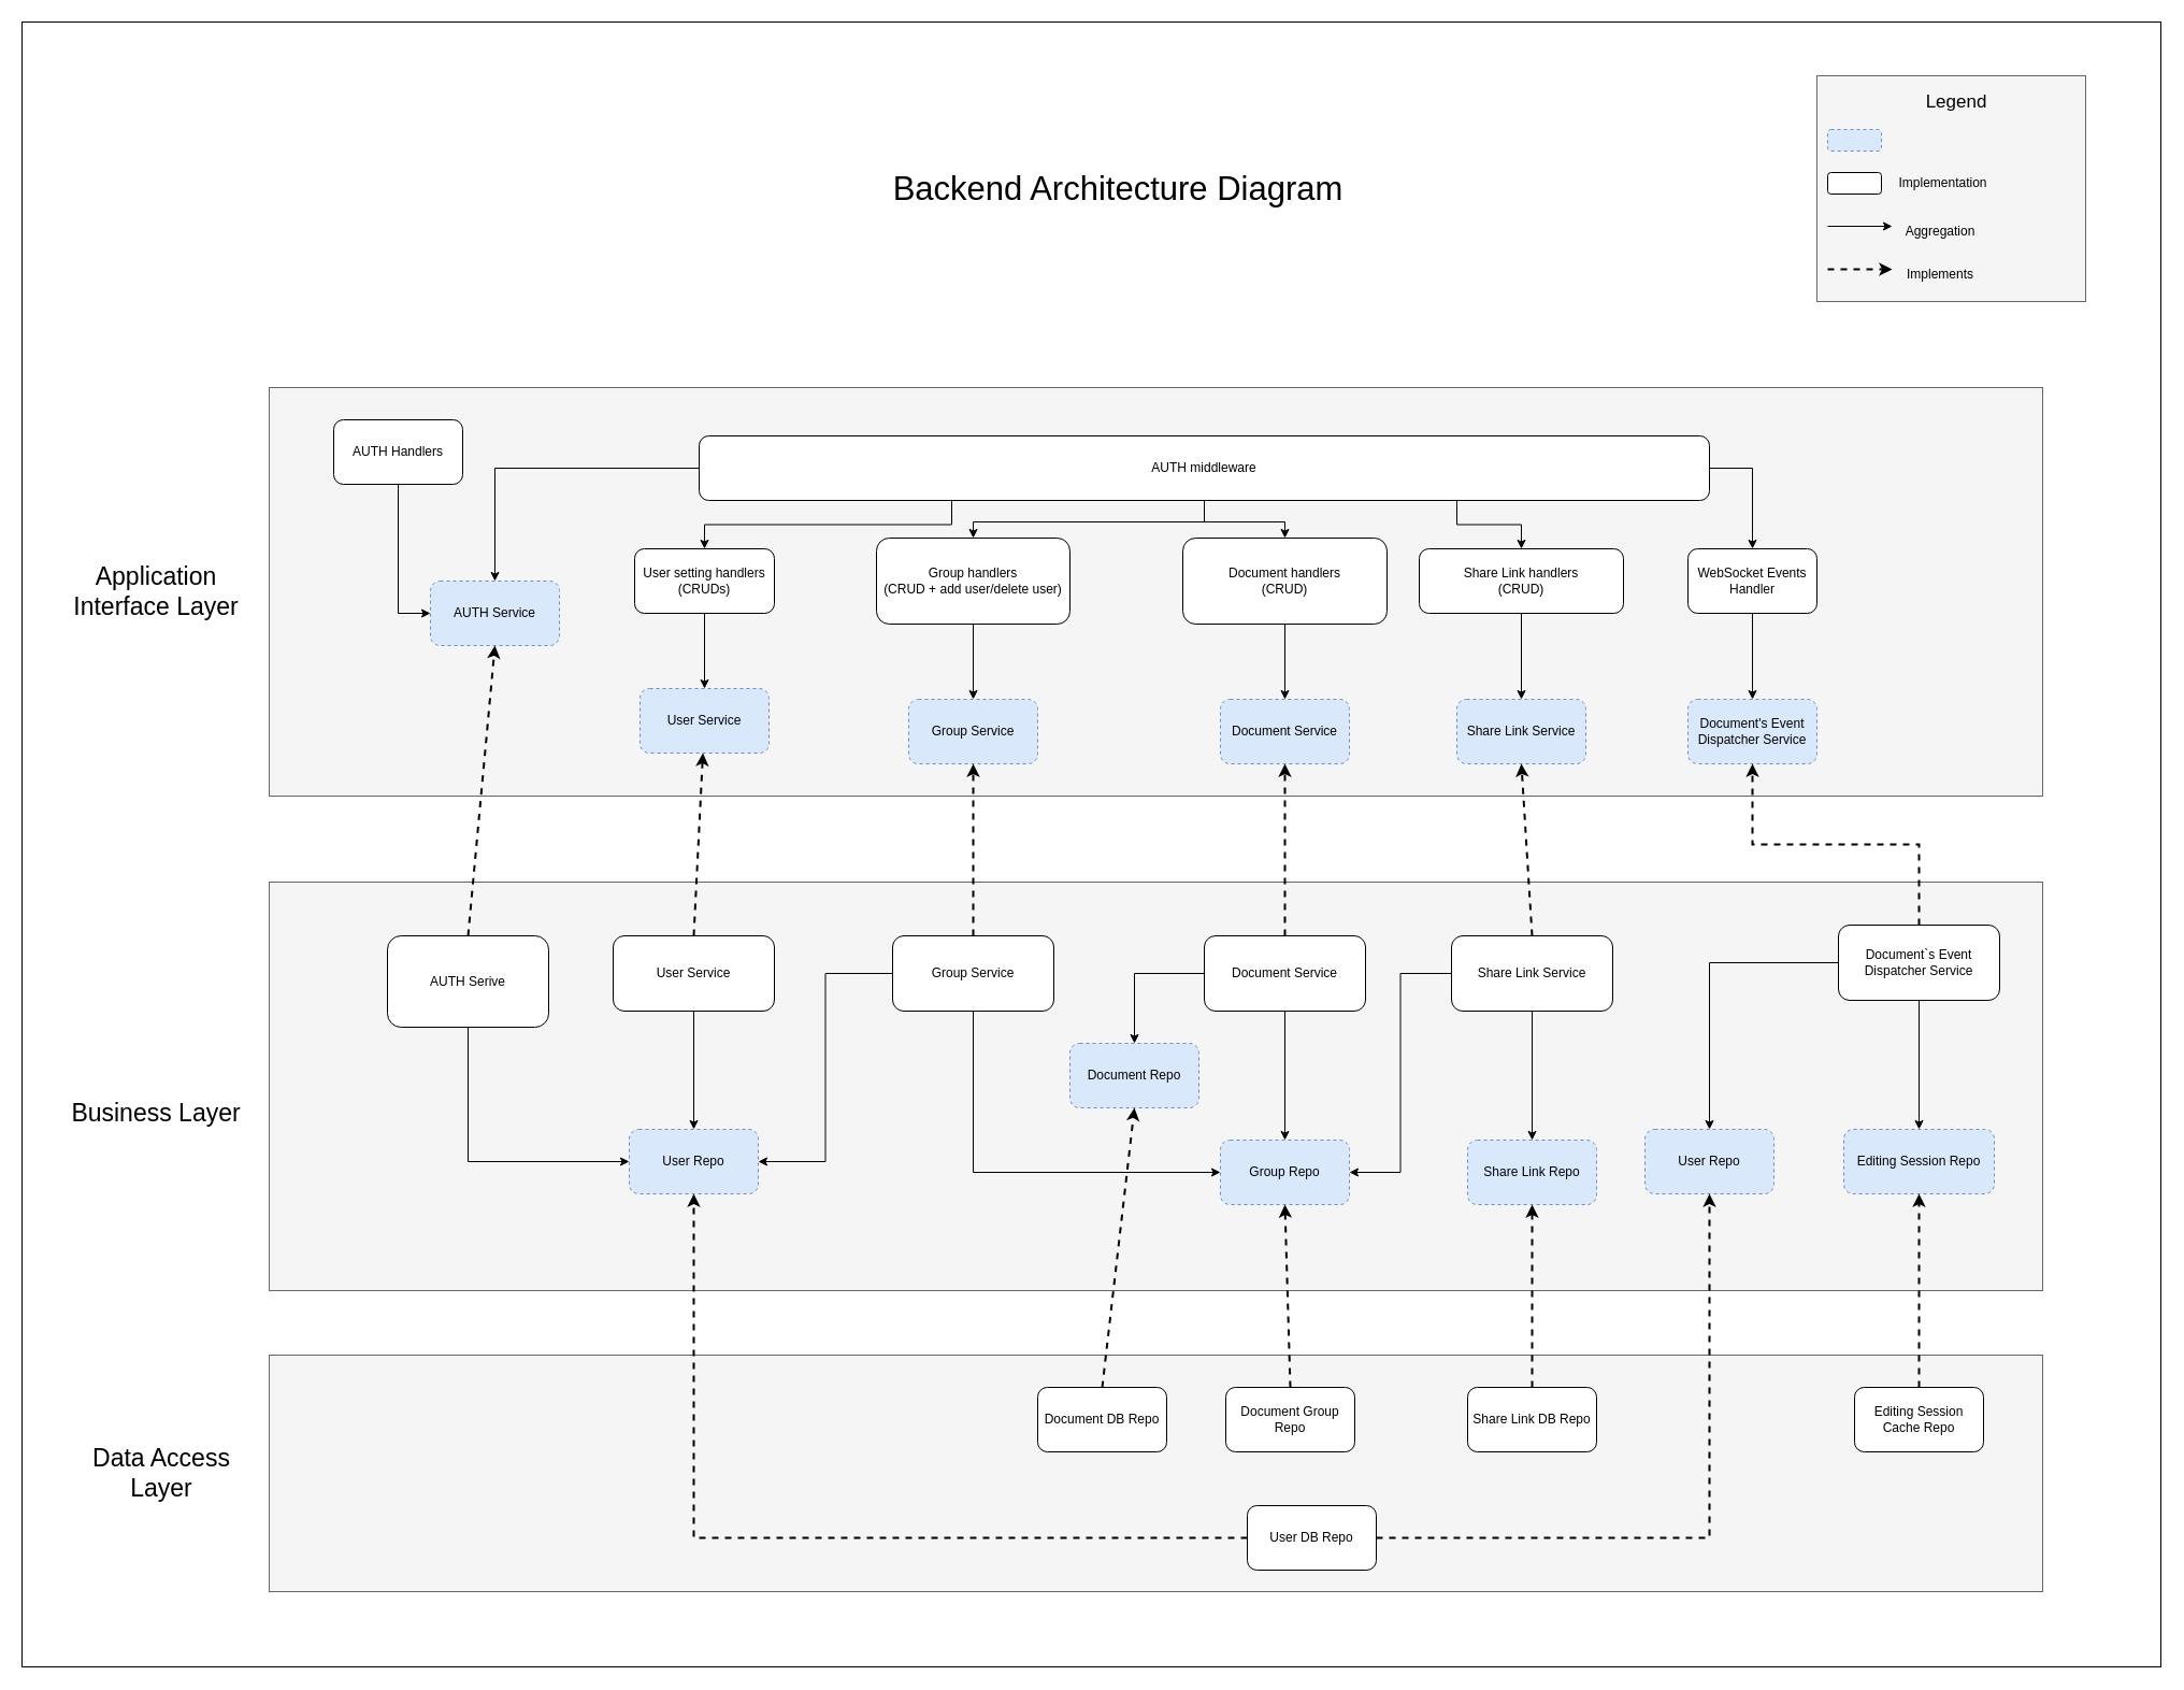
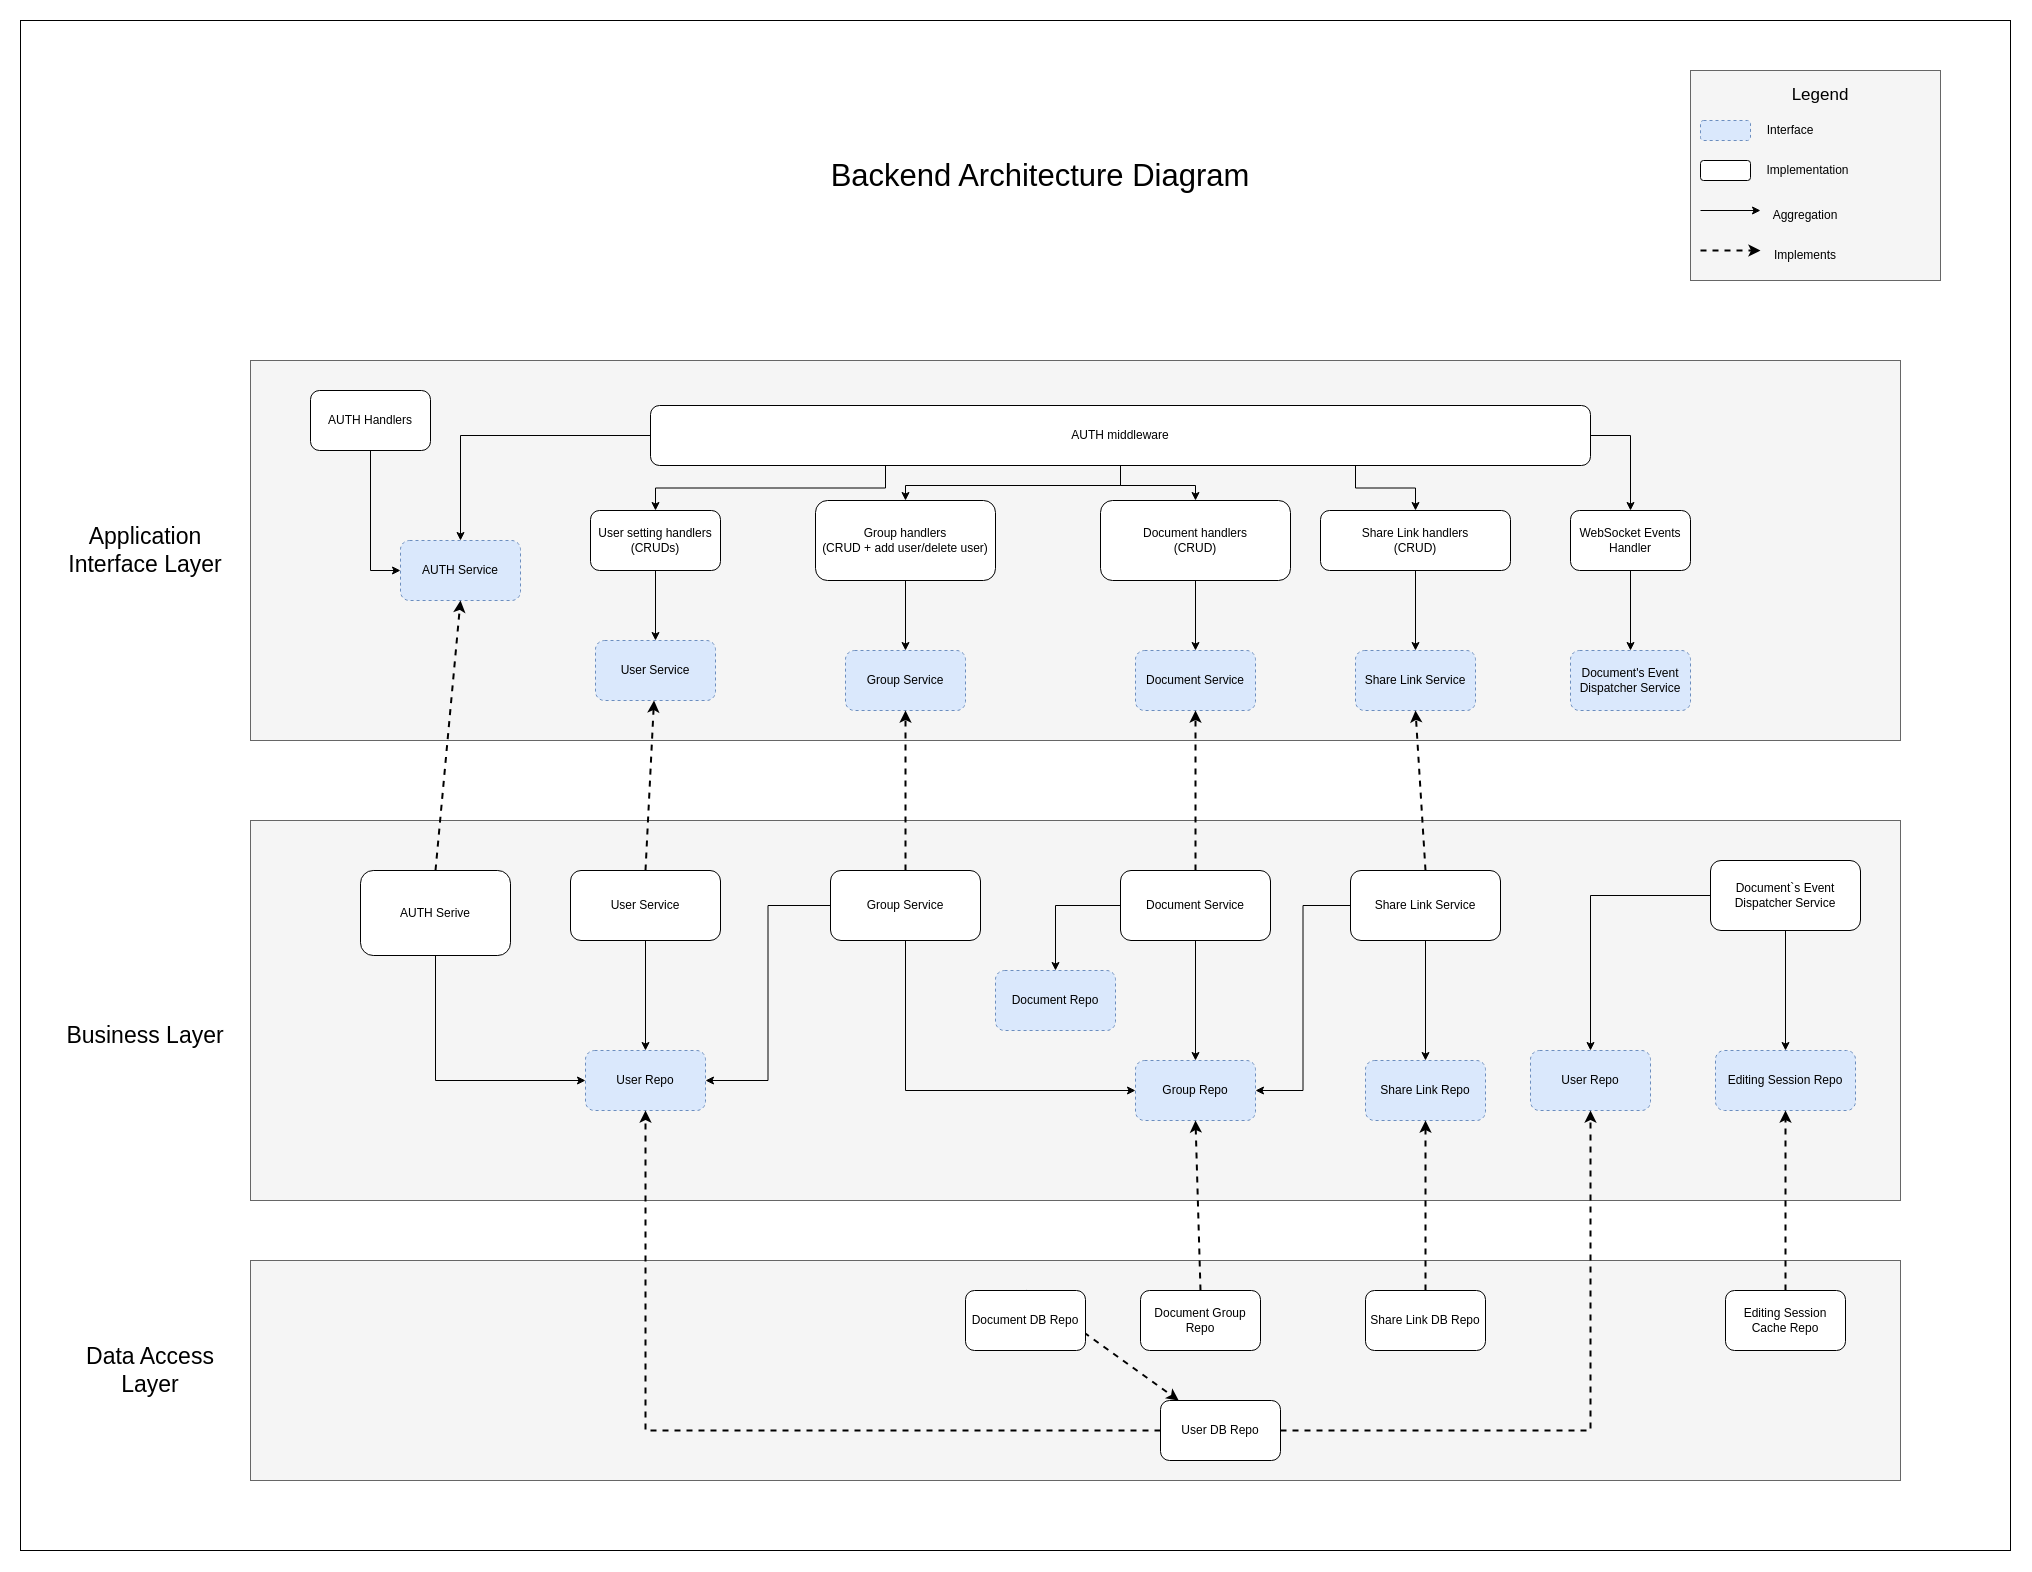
+ <mxCell id="78" value="Interface" style="text;html=1;align=center;verticalAlign=middle;whiteSpace=wrap;rounded=0;" vertex="1" parent="1"><mxGeometry x="1760" y="115" width="60" height="30" as="geometry" /></mxCell>
- <mxCell id="54" style="edgeStyle=orthogonalEdgeStyle;rounded=0;orthogonalLoop=1;jettySize=auto;html=1;exitX=0.5;exitY=0;exitDx=0;exitDy=0;entryX=0.5;entryY=1;entryDx=0;entryDy=0;dashed=1;strokeWidth=2;" edge="1" parent="1" source="57" target="30"><mxGeometry relative="1" as="geometry" /></mxCell>
- <mxCell id="60" style="rounded=0;orthogonalLoop=1;jettySize=auto;html=1;exitX=0.5;exitY=0;exitDx=0;exitDy=0;entryX=0.5;entryY=1;entryDx=0;entryDy=0;dashed=1;strokeWidth=2;" edge="1" parent="1" source="61" target="52"><mxGeometry relative="1" as="geometry" /></mxCell>
+ <mxCell id="60" style="rounded=0;orthogonalLoop=1;jettySize=auto;html=1;exitX=0.5;exitY=0;exitDx=0;exitDy=0;dashed=1;strokeWidth=2;" edge="1" parent="1" source="61" target="70"><mxGeometry relative="1" as="geometry" /></mxCell>
